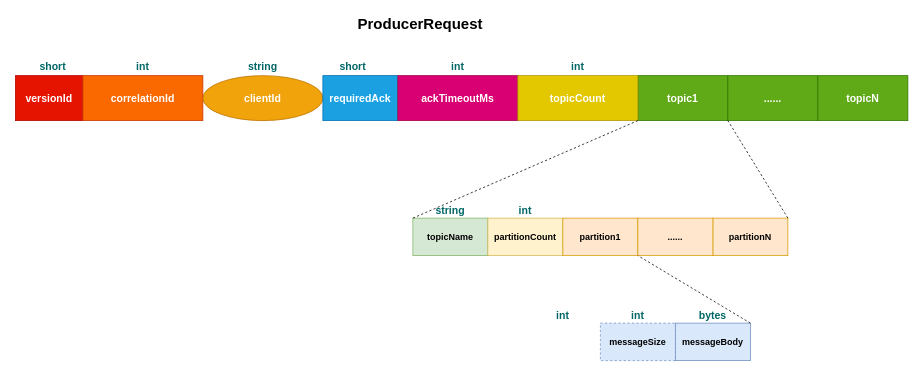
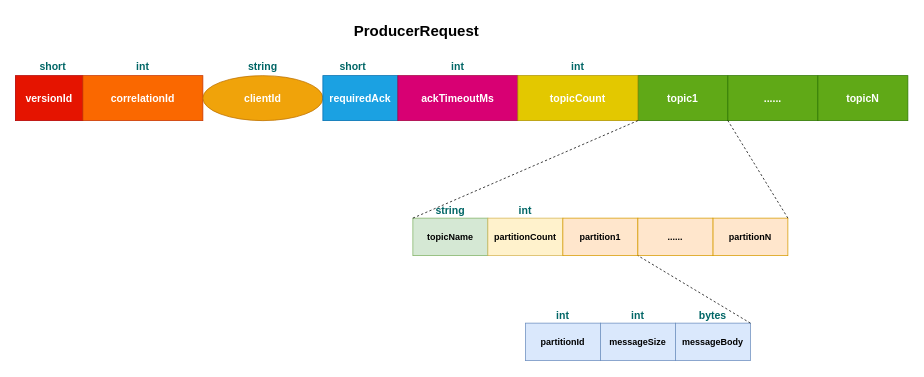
- <mxCell id="33" value="ProducerRequest" style="text;html=1;strokeColor=none;fillColor=none;align=center;verticalAlign=middle;whiteSpace=wrap;rounded=0;fontSize=20;fontStyle=1" vertex="1" parent="1"><mxGeometry x="420" y="20" width="280" height="20" as="geometry" /></mxCell>
+ <mxCell id="33" value="ProducerRequest" style="text;html=1;strokeColor=none;fillColor=none;align=center;verticalAlign=middle;whiteSpace=wrap;rounded=0;fontSize=20;fontStyle=1" vertex="1" parent="1"><mxGeometry x="415" y="30" width="280" height="20" as="geometry" /></mxCell>
+ <mxCell id="22" value="partitionId" style="rounded=0;whiteSpace=wrap;html=1;fillColor=#dae8fc;strokeColor=#6c8ebf;fontStyle=1" vertex="1" parent="1"><mxGeometry x="700" y="430" width="100" height="50" as="geometry" /></mxCell>
- <mxCell id="23" value="messageSize" style="rounded=0;whiteSpace=wrap;html=1;fillColor=#dae8fc;strokeColor=#6c8ebf;fontStyle=1;dashed=1;" vertex="1" parent="1"><mxGeometry x="800" y="430" width="100" height="50" as="geometry" /></mxCell>
+ <mxCell id="23" value="messageSize" style="rounded=0;whiteSpace=wrap;html=1;fillColor=#dae8fc;strokeColor=#6c8ebf;fontStyle=1" vertex="1" parent="1"><mxGeometry x="800" y="430" width="100" height="50" as="geometry" /></mxCell>
